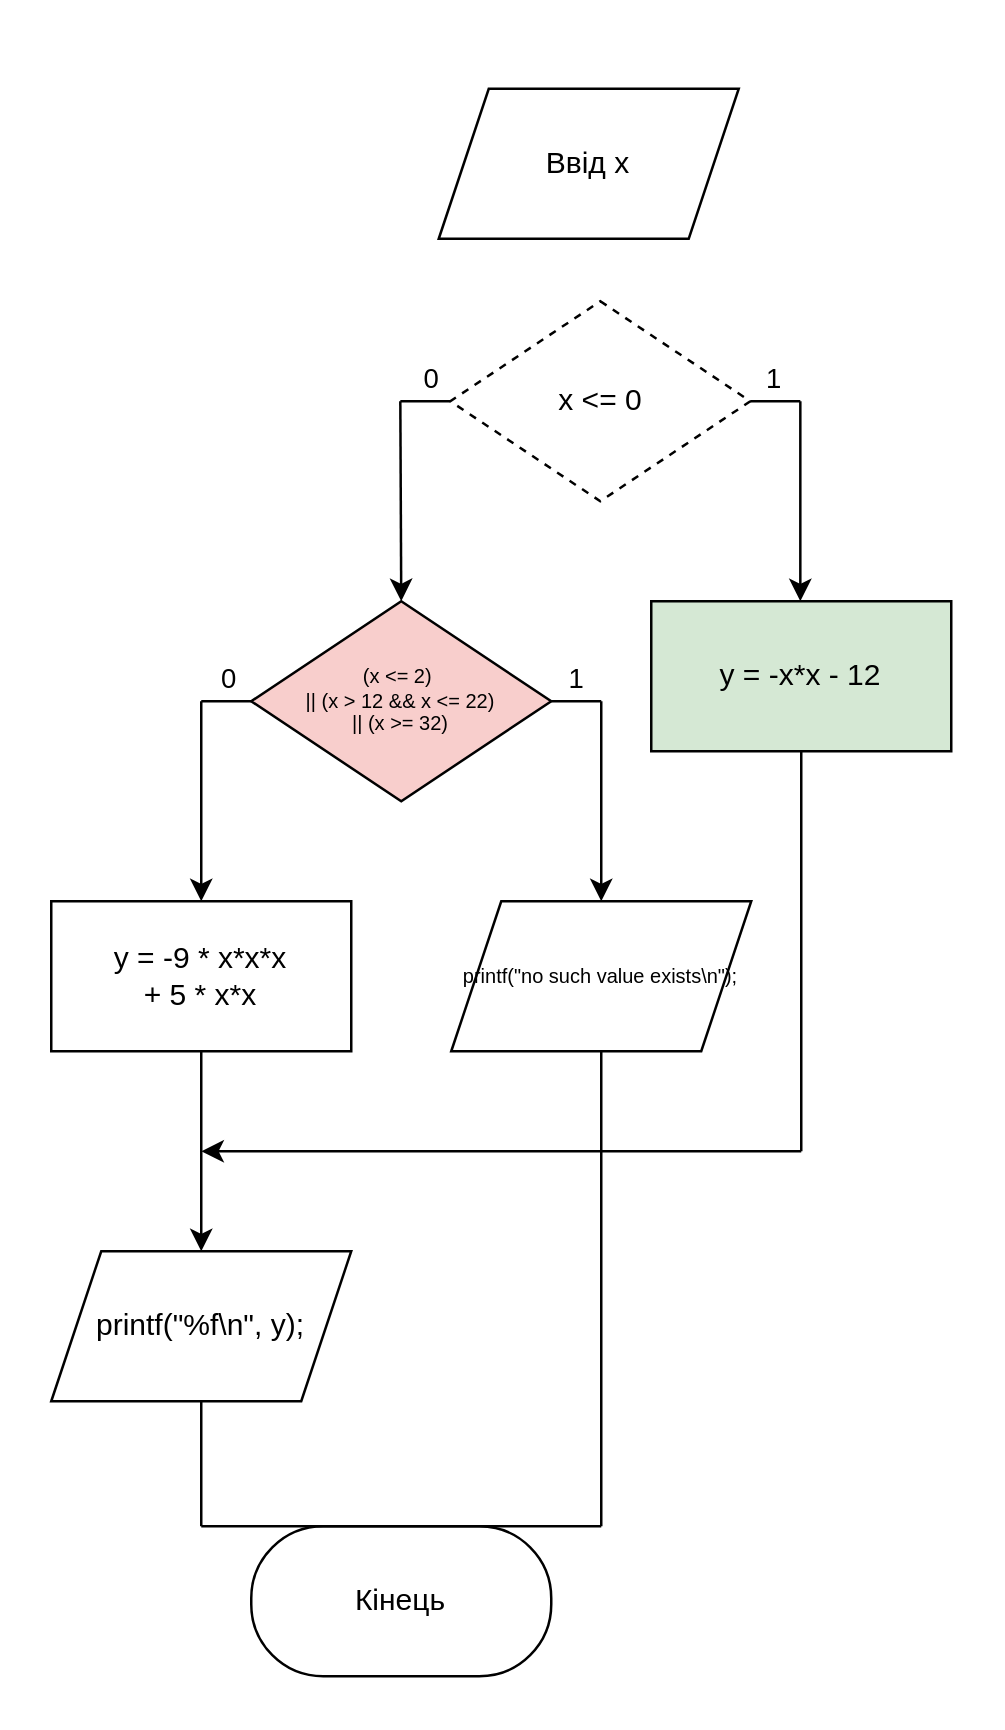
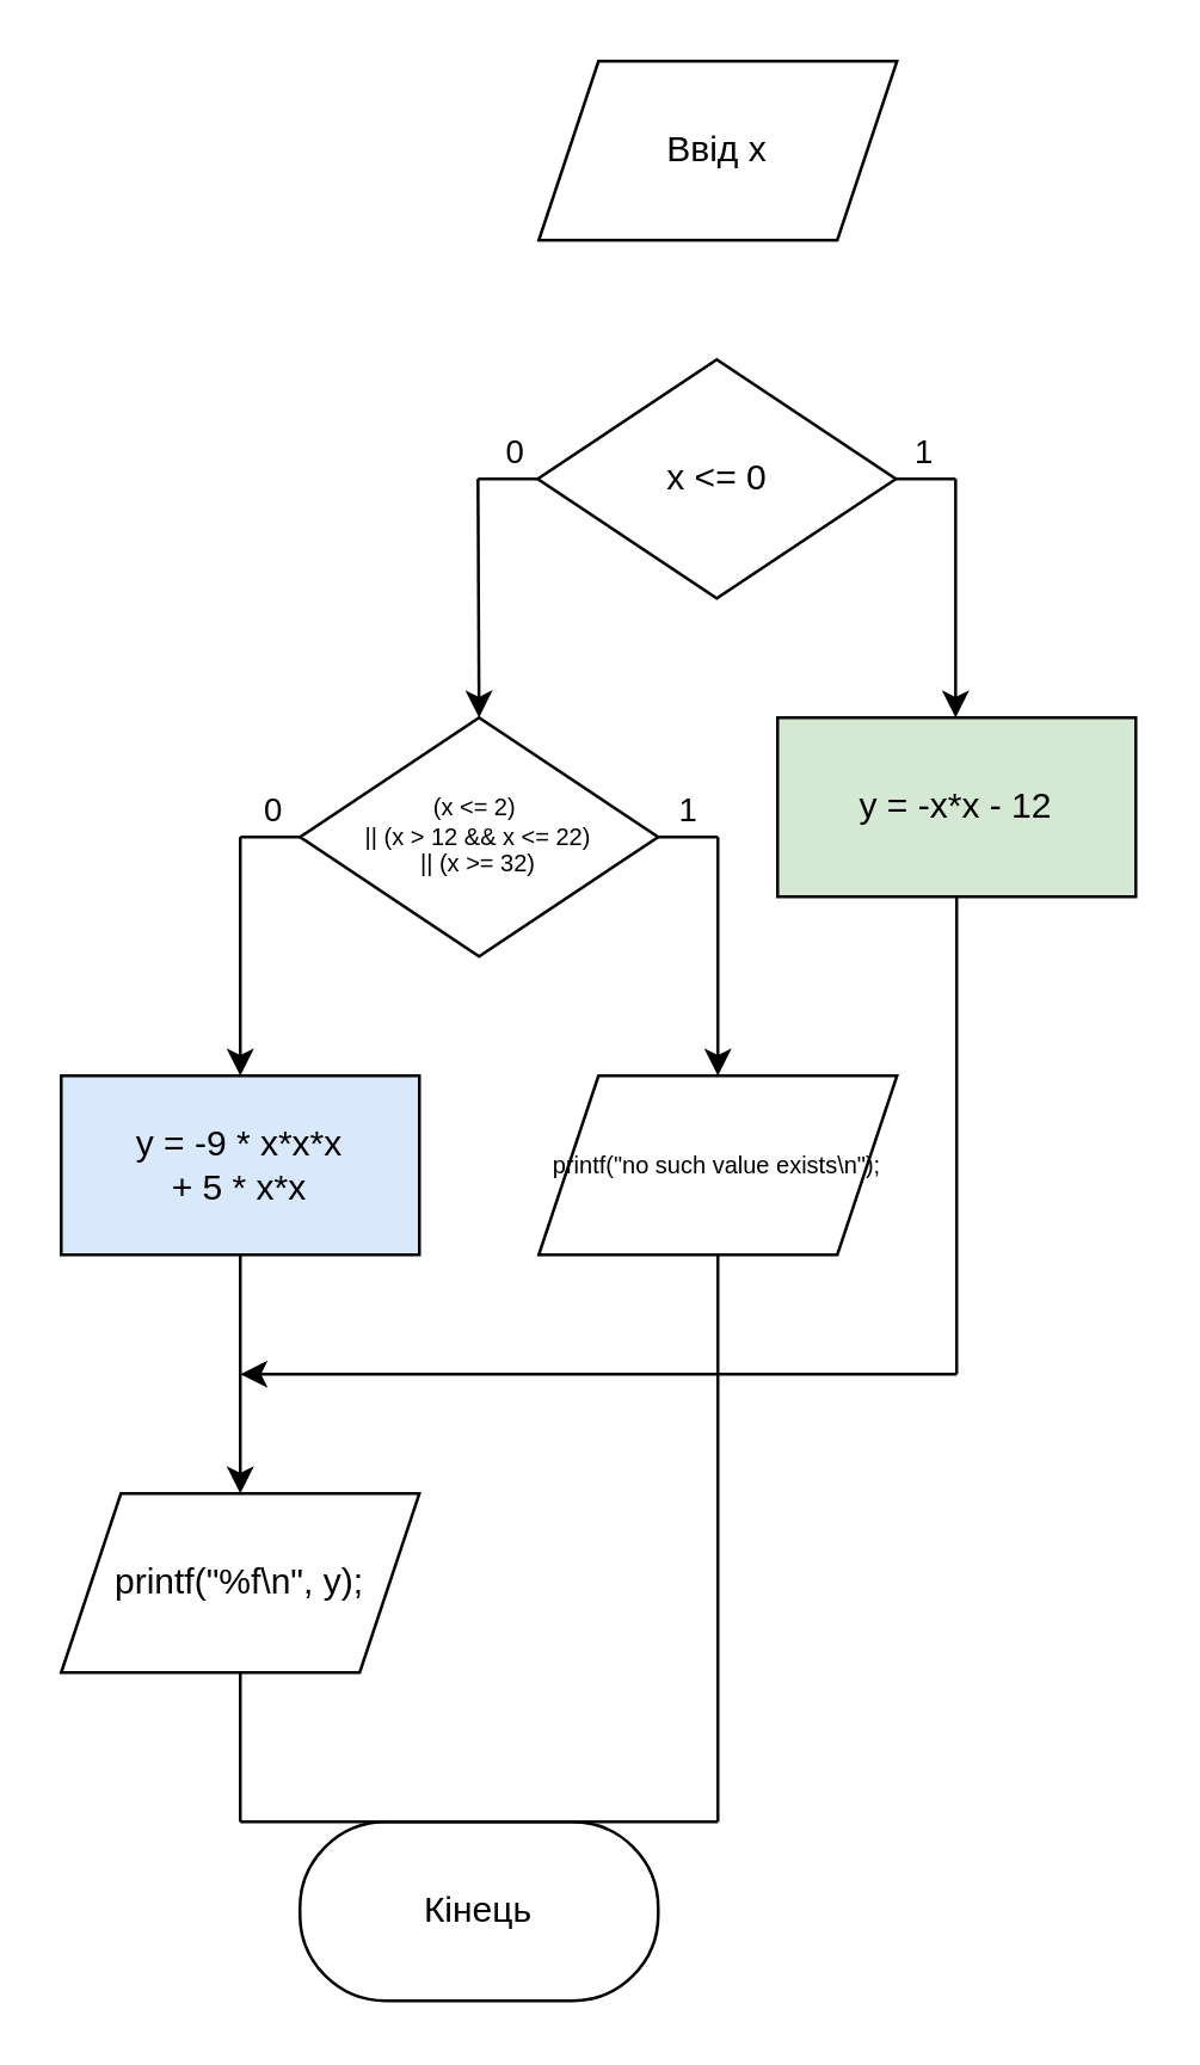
- <mxCell id="2" value="Ввід х" style="shape=parallelogram;perimeter=parallelogramPerimeter;whiteSpace=wrap;html=1;fixedSize=1;" vertex="1" parent="1"><mxGeometry x="175" y="35" width="120" height="60" as="geometry" /></mxCell>
+ <mxCell id="2" value="Ввід х" style="shape=parallelogram;perimeter=parallelogramPerimeter;whiteSpace=wrap;html=1;fixedSize=1;" vertex="1" parent="1"><mxGeometry x="180" y="20" width="120" height="60" as="geometry" /></mxCell>
- <mxCell id="3" value="x &amp;lt;= 0" style="rhombus;whiteSpace=wrap;html=1;dashed=1;" vertex="1" parent="1"><mxGeometry x="179.63" y="120" width="120" height="80" as="geometry" /></mxCell>
+ <mxCell id="3" value="x &amp;lt;= 0" style="rhombus;whiteSpace=wrap;html=1;" vertex="1" parent="1"><mxGeometry x="179.63" y="120" width="120" height="80" as="geometry" /></mxCell>
- <mxCell id="12" value="&lt;div&gt;(x &amp;lt;= 2)&amp;nbsp;&lt;/div&gt;&lt;div&gt;|| (x &amp;gt; 12 &amp;amp;&amp;amp; x &amp;lt;= 22)&lt;/div&gt;&lt;div&gt;|| (x &amp;gt;= 32)&lt;/div&gt;" style="rhombus;whiteSpace=wrap;html=1;fontSize=8;verticalAlign=middle;fillColor=#f8cecc;" vertex="1" parent="1"><mxGeometry x="100" y="240" width="120" height="80" as="geometry" /></mxCell>
+ <mxCell id="12" value="&lt;div&gt;(x &amp;lt;= 2)&amp;nbsp;&lt;/div&gt;&lt;div&gt;|| (x &amp;gt; 12 &amp;amp;&amp;amp; x &amp;lt;= 22)&lt;/div&gt;&lt;div&gt;|| (x &amp;gt;= 32)&lt;/div&gt;" style="rhombus;whiteSpace=wrap;html=1;fontSize=8;verticalAlign=middle;" vertex="1" parent="1"><mxGeometry x="100" y="240" width="120" height="80" as="geometry" /></mxCell>
- <mxCell id="22" value="&lt;div&gt;y = -9 * x*x*x&lt;/div&gt;&lt;div&gt;+ 5 * x*x&lt;/div&gt;" style="rounded=0;whiteSpace=wrap;html=1;" vertex="1" parent="1"><mxGeometry x="20" y="360" width="120" height="60" as="geometry" /></mxCell>
+ <mxCell id="22" value="&lt;div&gt;y = -9 * x*x*x&lt;/div&gt;&lt;div&gt;+ 5 * x*x&lt;/div&gt;" style="rounded=0;whiteSpace=wrap;html=1;fillColor=#dae8fc;" vertex="1" parent="1"><mxGeometry x="20" y="360" width="120" height="60" as="geometry" /></mxCell>
